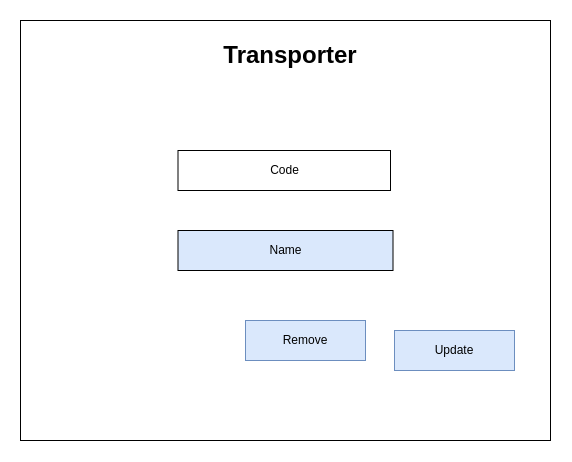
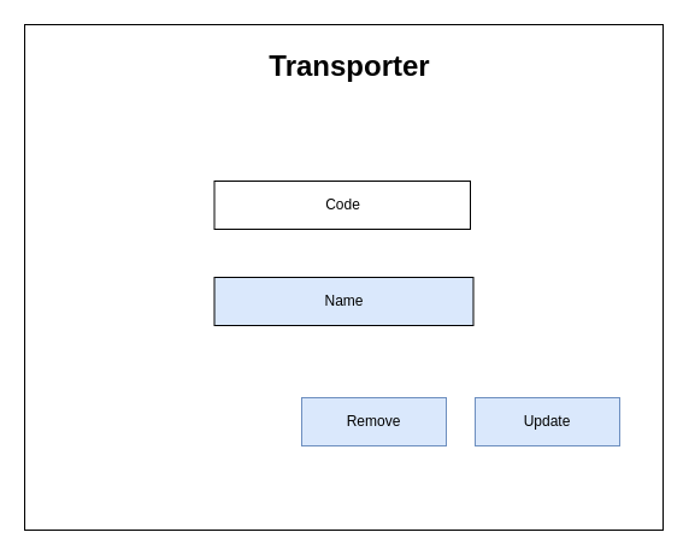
- <mxCell id="7" value="Remove" style="rounded=0;whiteSpace=wrap;html=1;fillColor=#dae8fc;strokeColor=#6c8ebf;" parent="1" vertex="1"><mxGeometry x="245" y="320" width="120" height="40" as="geometry" /></mxCell>
+ <mxCell id="7" value="Remove" style="rounded=0;whiteSpace=wrap;html=1;fillColor=#dae8fc;strokeColor=#6c8ebf;" parent="1" vertex="1"><mxGeometry x="250" y="330" width="120" height="40" as="geometry" /></mxCell>
